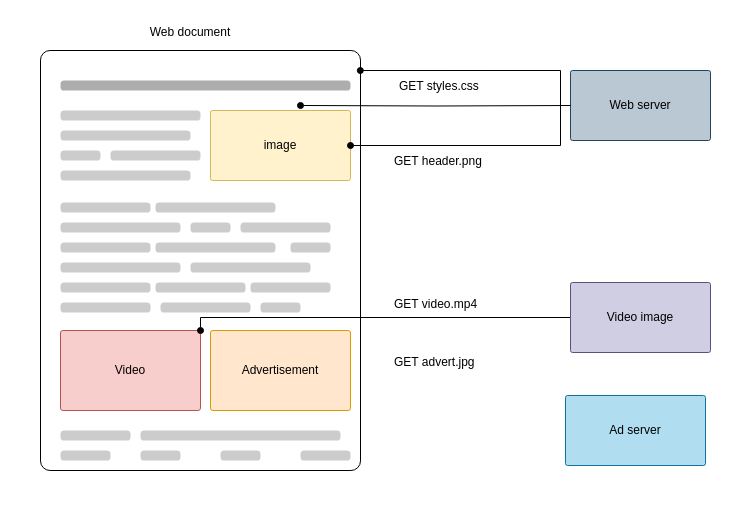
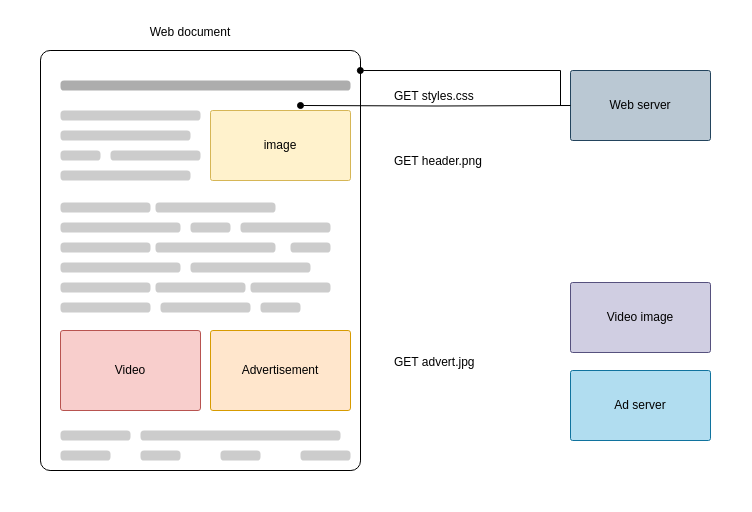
- <mxCell id="39" value="GET styles.css&#10;" style="text;align=left;verticalAlign=top;rounded=1;spacing=4;spacingLeft=0;spacingTop=0;fillColor=none;strokeColor=none;arcSize=3;shadow=0;shadowOffsetX=2;shadowOffsetY=2;shadowBlur=1;strokeWidth=1;perimeterSpacing=0;html=1;whiteSpace=wrap;" parent="1" vertex="1"><mxGeometry x="395" y="70" width="90" height="20" as="geometry" /></mxCell>
+ <mxCell id="39" value="GET styles.css&#10;" style="text;align=left;verticalAlign=top;rounded=1;spacing=4;spacingLeft=0;spacingTop=0;fillColor=none;strokeColor=none;arcSize=3;shadow=0;shadowOffsetX=2;shadowOffsetY=2;shadowBlur=1;strokeWidth=1;perimeterSpacing=0;html=1;whiteSpace=wrap;" parent="1" vertex="1"><mxGeometry x="390" y="80" width="90" height="20" as="geometry" /></mxCell>
- <mxCell id="36" value="" style="endArrow=none;startArrow=oval;rounded=0;exitX=1;exitY=0.5;exitDx=0;exitDy=0;startFill=1;edgeStyle=orthogonalEdgeStyle;endFill=0;entryX=0;entryY=0.5;entryDx=0;entryDy=0;html=1;verticalAlign=middle;" parent="1" source="4" target="43" edge="1"><mxGeometry width="50" height="50" relative="1" as="geometry"><mxPoint x="640" y="460" as="sourcePoint" /><mxPoint x="550" y="243.88" as="targetPoint" /><Array as="points"><mxPoint x="560" y="145" /><mxPoint x="560" y="105" /></Array></mxGeometry></mxCell>
- <mxCell id="41" value="GET video.mp4&#10;" style="text;align=left;verticalAlign=top;rounded=1;spacing=4;spacingLeft=0;spacingTop=0;fillColor=none;strokeColor=none;arcSize=3;shadow=0;shadowOffsetX=2;shadowOffsetY=2;shadowBlur=1;strokeWidth=1;perimeterSpacing=0;html=1;whiteSpace=wrap;" parent="1" vertex="1"><mxGeometry x="390" y="288" width="150" height="24" as="geometry" /></mxCell>
- <mxCell id="38" value="" style="endArrow=none;startArrow=oval;rounded=0;exitX=1;exitY=0;exitDx=0;exitDy=0;startFill=1;edgeStyle=orthogonalEdgeStyle;endFill=0;entryX=0;entryY=0.5;entryDx=0;entryDy=0;html=1;verticalAlign=middle;" parent="1" source="5" target="45" edge="1"><mxGeometry width="50" height="50" relative="1" as="geometry"><mxPoint x="187" y="390" as="sourcePoint" /><mxPoint x="585" y="320" as="targetPoint" /></mxGeometry></mxCell>
- <mxCell id="46" value="Ad server" style="text;align=center;verticalAlign=middle;rounded=1;spacing=4;spacingLeft=0;spacingTop=0;fillColor=#b1ddf0;strokeColor=#10739e;arcSize=3;shadow=0;shadowOffsetX=2;shadowOffsetY=2;shadowBlur=1;strokeWidth=1;perimeterSpacing=0;html=1;whiteSpace=wrap;" parent="1" vertex="1"><mxGeometry x="565" y="395" width="140" height="70" as="geometry" /></mxCell>
+ <mxCell id="46" value="Ad server" style="text;align=center;verticalAlign=middle;rounded=1;spacing=4;spacingLeft=0;spacingTop=0;fillColor=#b1ddf0;strokeColor=#10739e;arcSize=3;shadow=0;shadowOffsetX=2;shadowOffsetY=2;shadowBlur=1;strokeWidth=1;perimeterSpacing=0;html=1;whiteSpace=wrap;" parent="1" vertex="1"><mxGeometry x="570" y="370" width="140" height="70" as="geometry" /></mxCell>
